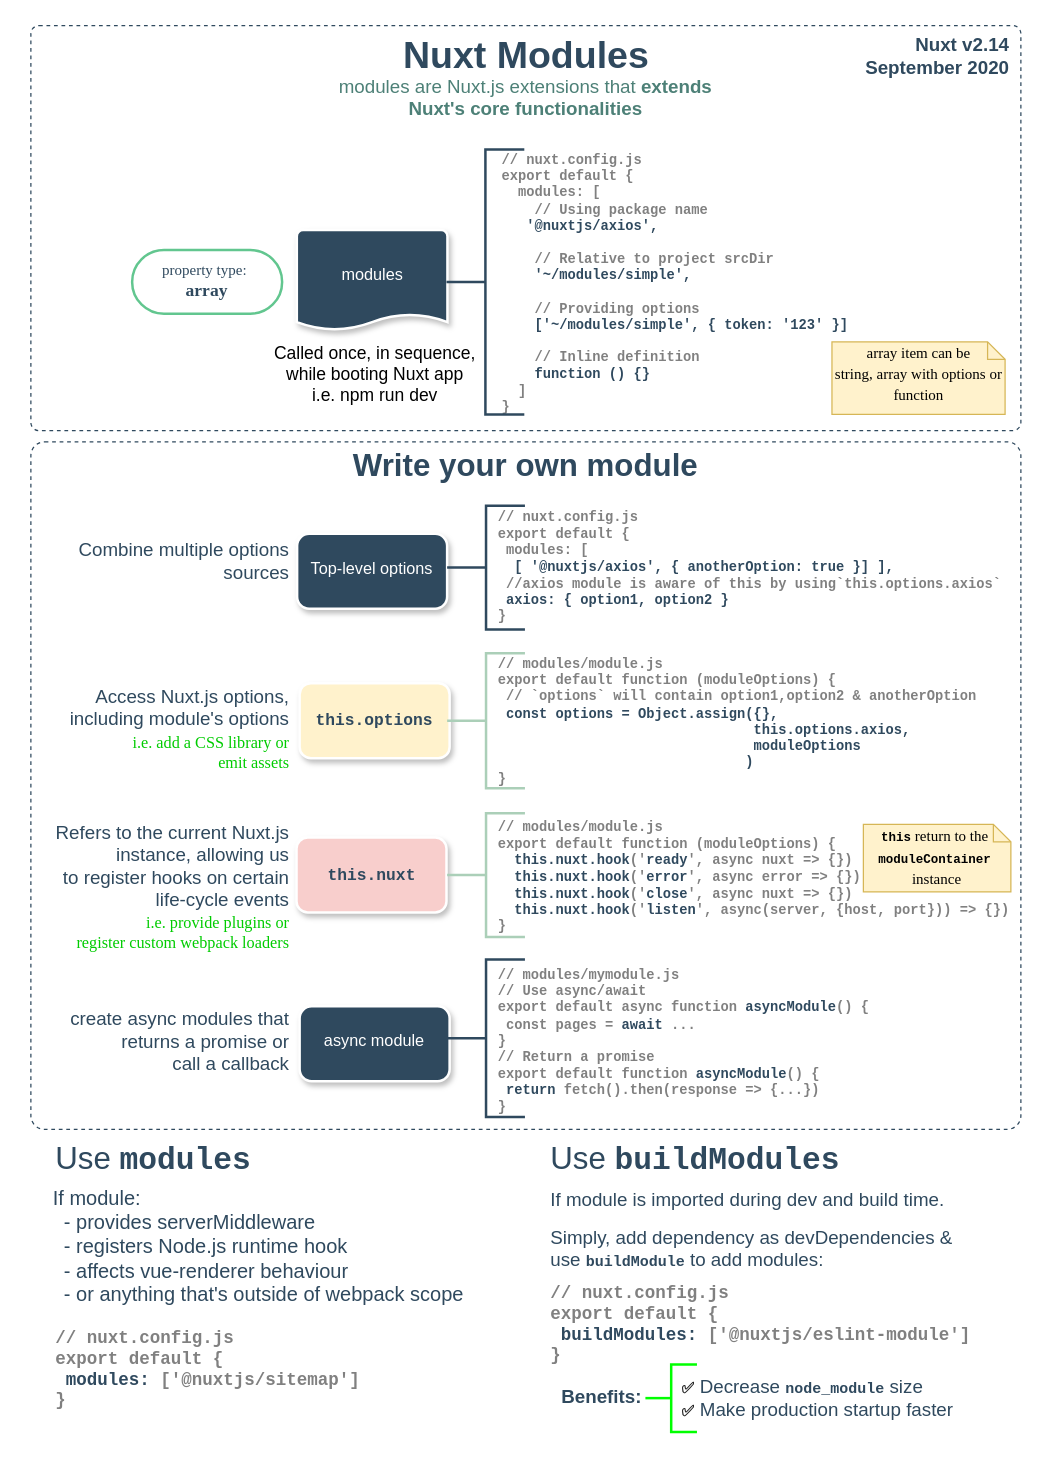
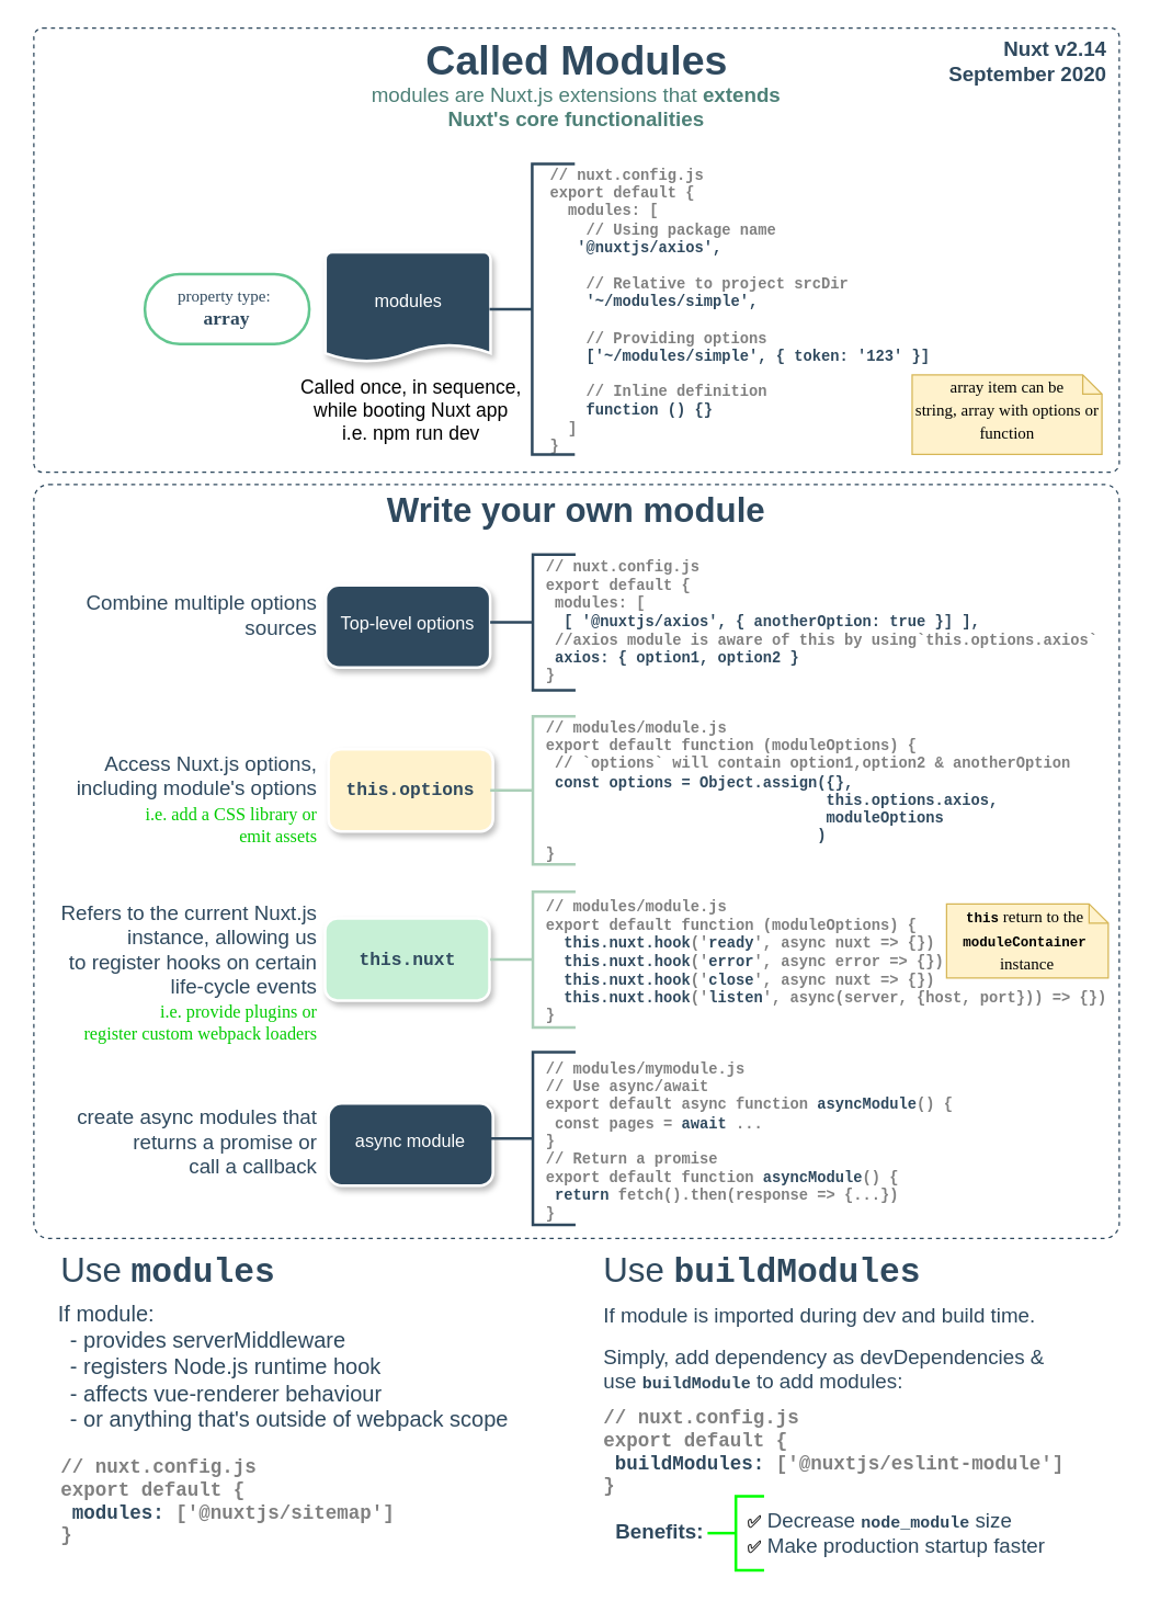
- <mxCell id="11" value="Nuxt Modules" style="text;html=1;strokeColor=none;fillColor=none;align=center;verticalAlign=middle;whiteSpace=wrap;rounded=0;fontSize=30;fontStyle=1;fontFamily=Helvetica;fontColor=#2F495E;" parent="1" vertex="1"><mxGeometry x="271.5" y="20" width="297" height="45" as="geometry" /></mxCell>
+ <mxCell id="11" value="Called Modules" style="text;html=1;strokeColor=none;fillColor=none;align=center;verticalAlign=middle;whiteSpace=wrap;rounded=0;fontSize=30;fontStyle=1;fontFamily=Helvetica;fontColor=#2F495E;" parent="1" vertex="1"><mxGeometry x="271.5" y="20" width="297" height="45" as="geometry" /></mxCell>
- <mxCell id="6" value="this.nuxt" style="whiteSpace=wrap;html=1;fontFamily=Courier New;fontColor=#2F495E;strokeColor=#FFFFFF;strokeWidth=2;labelBackgroundColor=none;sketch=0;fillColor=#f8cecc;rounded=1;fontSize=13;shadow=1;fontStyle=1;" parent="1" vertex="1"><mxGeometry x="236.5" y="669.5" width="120" height="60" as="geometry" /></mxCell>
+ <mxCell id="6" value="this.nuxt" style="whiteSpace=wrap;html=1;fontFamily=Courier New;fontColor=#2F495E;strokeColor=#FFFFFF;strokeWidth=2;labelBackgroundColor=none;sketch=0;fillColor=#C7F0D6;rounded=1;fontSize=13;shadow=1;fontStyle=1" parent="1" vertex="1"><mxGeometry x="236.5" y="669.5" width="120" height="60" as="geometry" /></mxCell>
